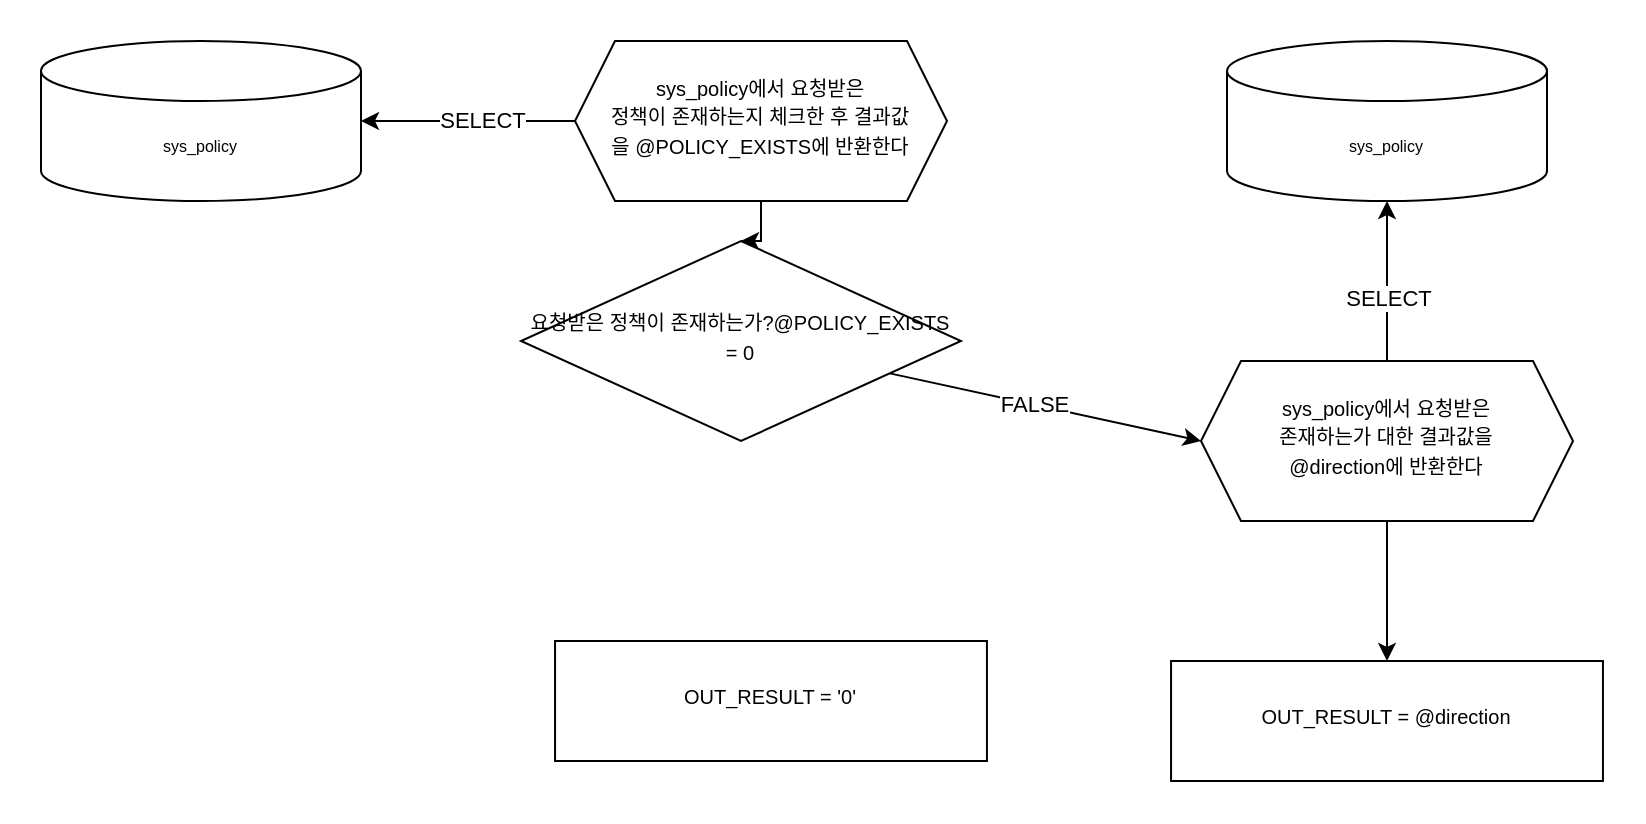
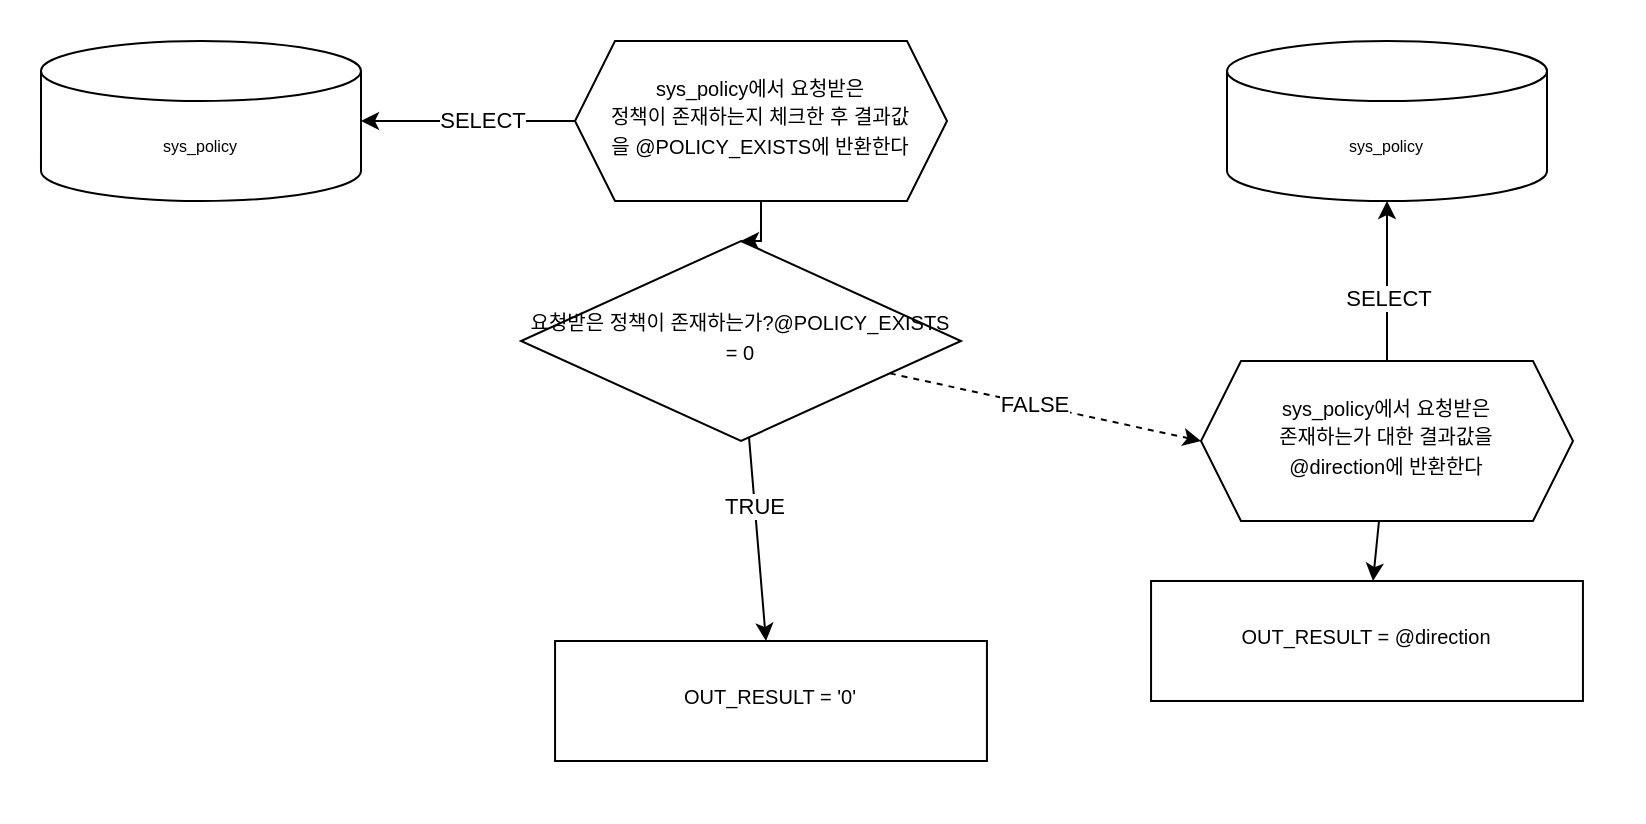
- <mxCell id="8" value="" style="edgeStyle=none;html=1;entryX=0;entryY=0.5;entryDx=0;entryDy=0;" edge="1" parent="1" source="10" target="16"><mxGeometry relative="1" as="geometry"><mxPoint x="240" y="220" as="targetPoint" /></mxGeometry></mxCell>
+ <mxCell id="8" value="" style="edgeStyle=none;html=1;entryX=0;entryY=0.5;entryDx=0;entryDy=0;dashed=1;" edge="1" parent="1" source="10" target="16"><mxGeometry relative="1" as="geometry"><mxPoint x="240" y="220" as="targetPoint" /></mxGeometry></mxCell>
+ <mxCell id="6" value="" style="edgeStyle=none;html=1;" edge="1" parent="1" source="10" target="12"><mxGeometry relative="1" as="geometry" /></mxCell>
+ <mxCell id="7" value="TRUE" style="edgeLabel;html=1;align=center;verticalAlign=middle;resizable=0;points=[];" vertex="1" connectable="0" parent="6"><mxGeometry x="-0.327" relative="1" as="geometry"><mxPoint as="offset" /></mxGeometry></mxCell>
- <mxCell id="18" value="&lt;span style=&quot;font-size: 10px&quot;&gt;OUT_RESULT =&amp;nbsp;&lt;/span&gt;&lt;span style=&quot;font-size: 10px&quot;&gt;@direction&lt;/span&gt;" style="whiteSpace=wrap;html=1;shadow=0;strokeWidth=1;spacing=6;spacingTop=-4;" vertex="1" parent="1"><mxGeometry x="585.03" y="330" width="215.94" height="60" as="geometry" /></mxCell>
+ <mxCell id="18" value="&lt;span style=&quot;font-size: 10px&quot;&gt;OUT_RESULT =&amp;nbsp;&lt;/span&gt;&lt;span style=&quot;font-size: 10px&quot;&gt;@direction&lt;/span&gt;" style="whiteSpace=wrap;html=1;shadow=0;strokeWidth=1;spacing=6;spacingTop=-4;" vertex="1" parent="1"><mxGeometry x="575.03" y="290" width="215.94" height="60" as="geometry" /></mxCell>
